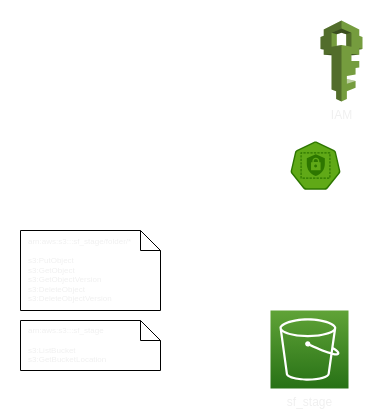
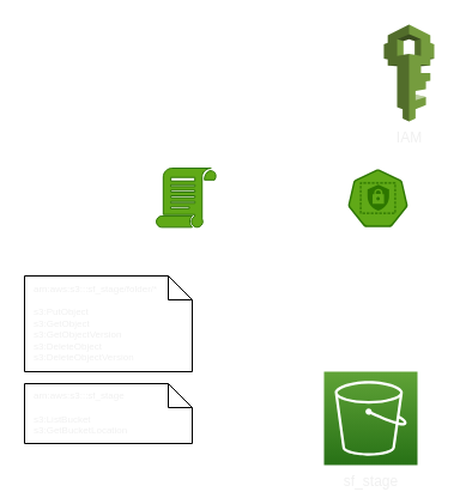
+ <mxCell id="4" value="sf_stage_policy" style="sketch=0;pointerEvents=1;shadow=0;dashed=0;html=1;strokeColor=#2D7600;labelPosition=left;verticalLabelPosition=bottom;verticalAlign=top;align=right;fillColor=#60a917;shape=mxgraph.mscae.intune.policy;fontColor=#ffffff;" vertex="1" parent="1"><mxGeometry x="130" y="140" width="50" height="50" as="geometry" /></mxCell>
